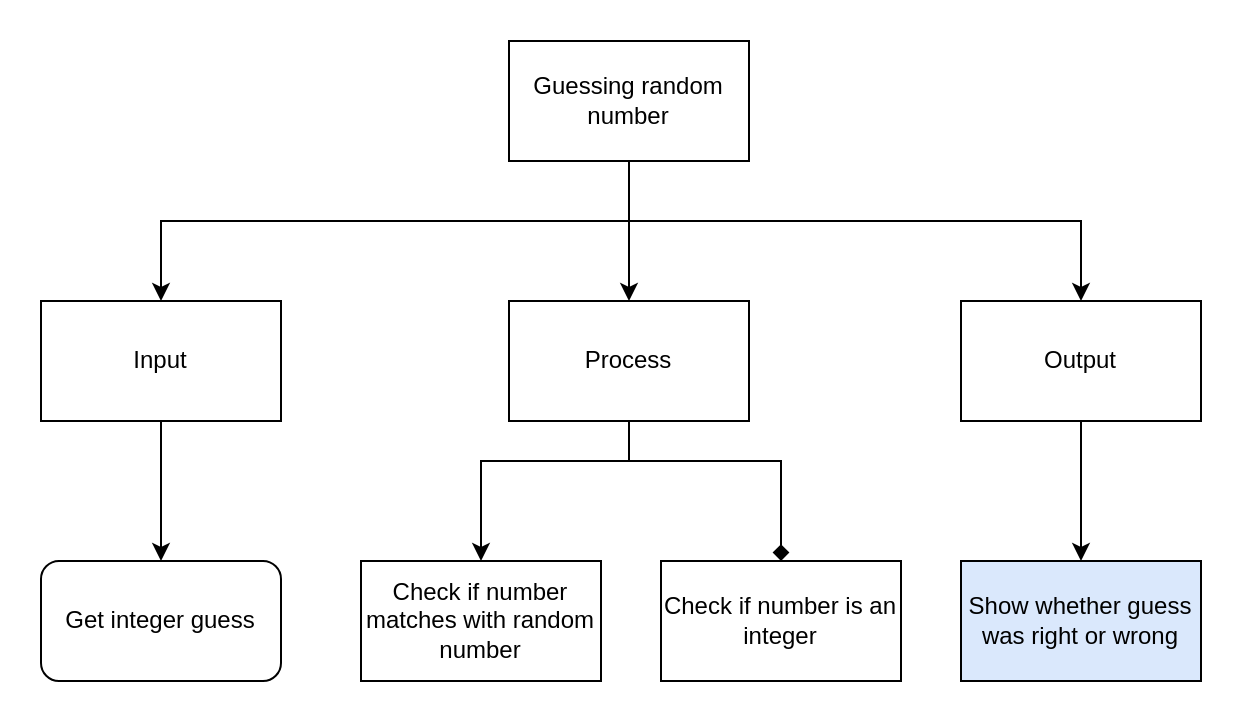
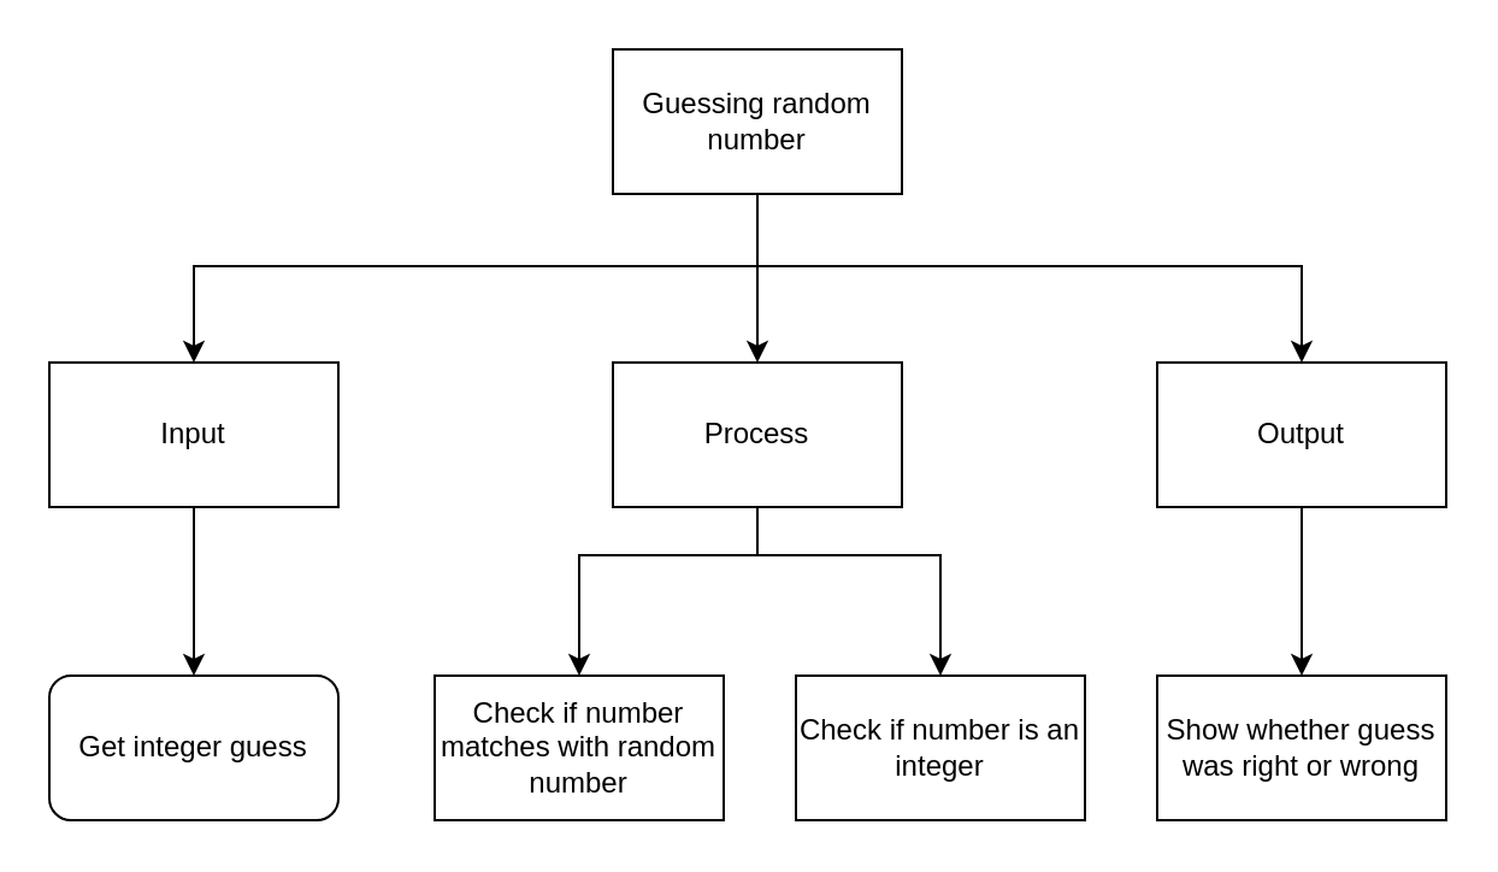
- <mxCell id="7" style="edgeStyle=none;rounded=0;html=1;entryX=0.5;entryY=0;entryDx=0;entryDy=0;endArrow=diamond;" edge="1" parent="1" source="8" target="15"><mxGeometry relative="1" as="geometry"><Array as="points"><mxPoint x="314" y="230" /><mxPoint x="390" y="230" /></Array></mxGeometry></mxCell>
+ <mxCell id="7" style="edgeStyle=none;rounded=0;html=1;entryX=0.5;entryY=0;entryDx=0;entryDy=0;" edge="1" parent="1" source="8" target="15"><mxGeometry relative="1" as="geometry"><Array as="points"><mxPoint x="314" y="230" /><mxPoint x="390" y="230" /></Array></mxGeometry></mxCell>
- <mxCell id="14" value="Show whether guess&lt;br&gt;was right or wrong" style="rounded=0;whiteSpace=wrap;html=1;fillColor=#dae8fc;" vertex="1" parent="1"><mxGeometry x="480" y="280" width="120" height="60" as="geometry" /></mxCell>
+ <mxCell id="14" value="Show whether guess&lt;br&gt;was right or wrong" style="rounded=0;whiteSpace=wrap;html=1;" vertex="1" parent="1"><mxGeometry x="480" y="280" width="120" height="60" as="geometry" /></mxCell>
